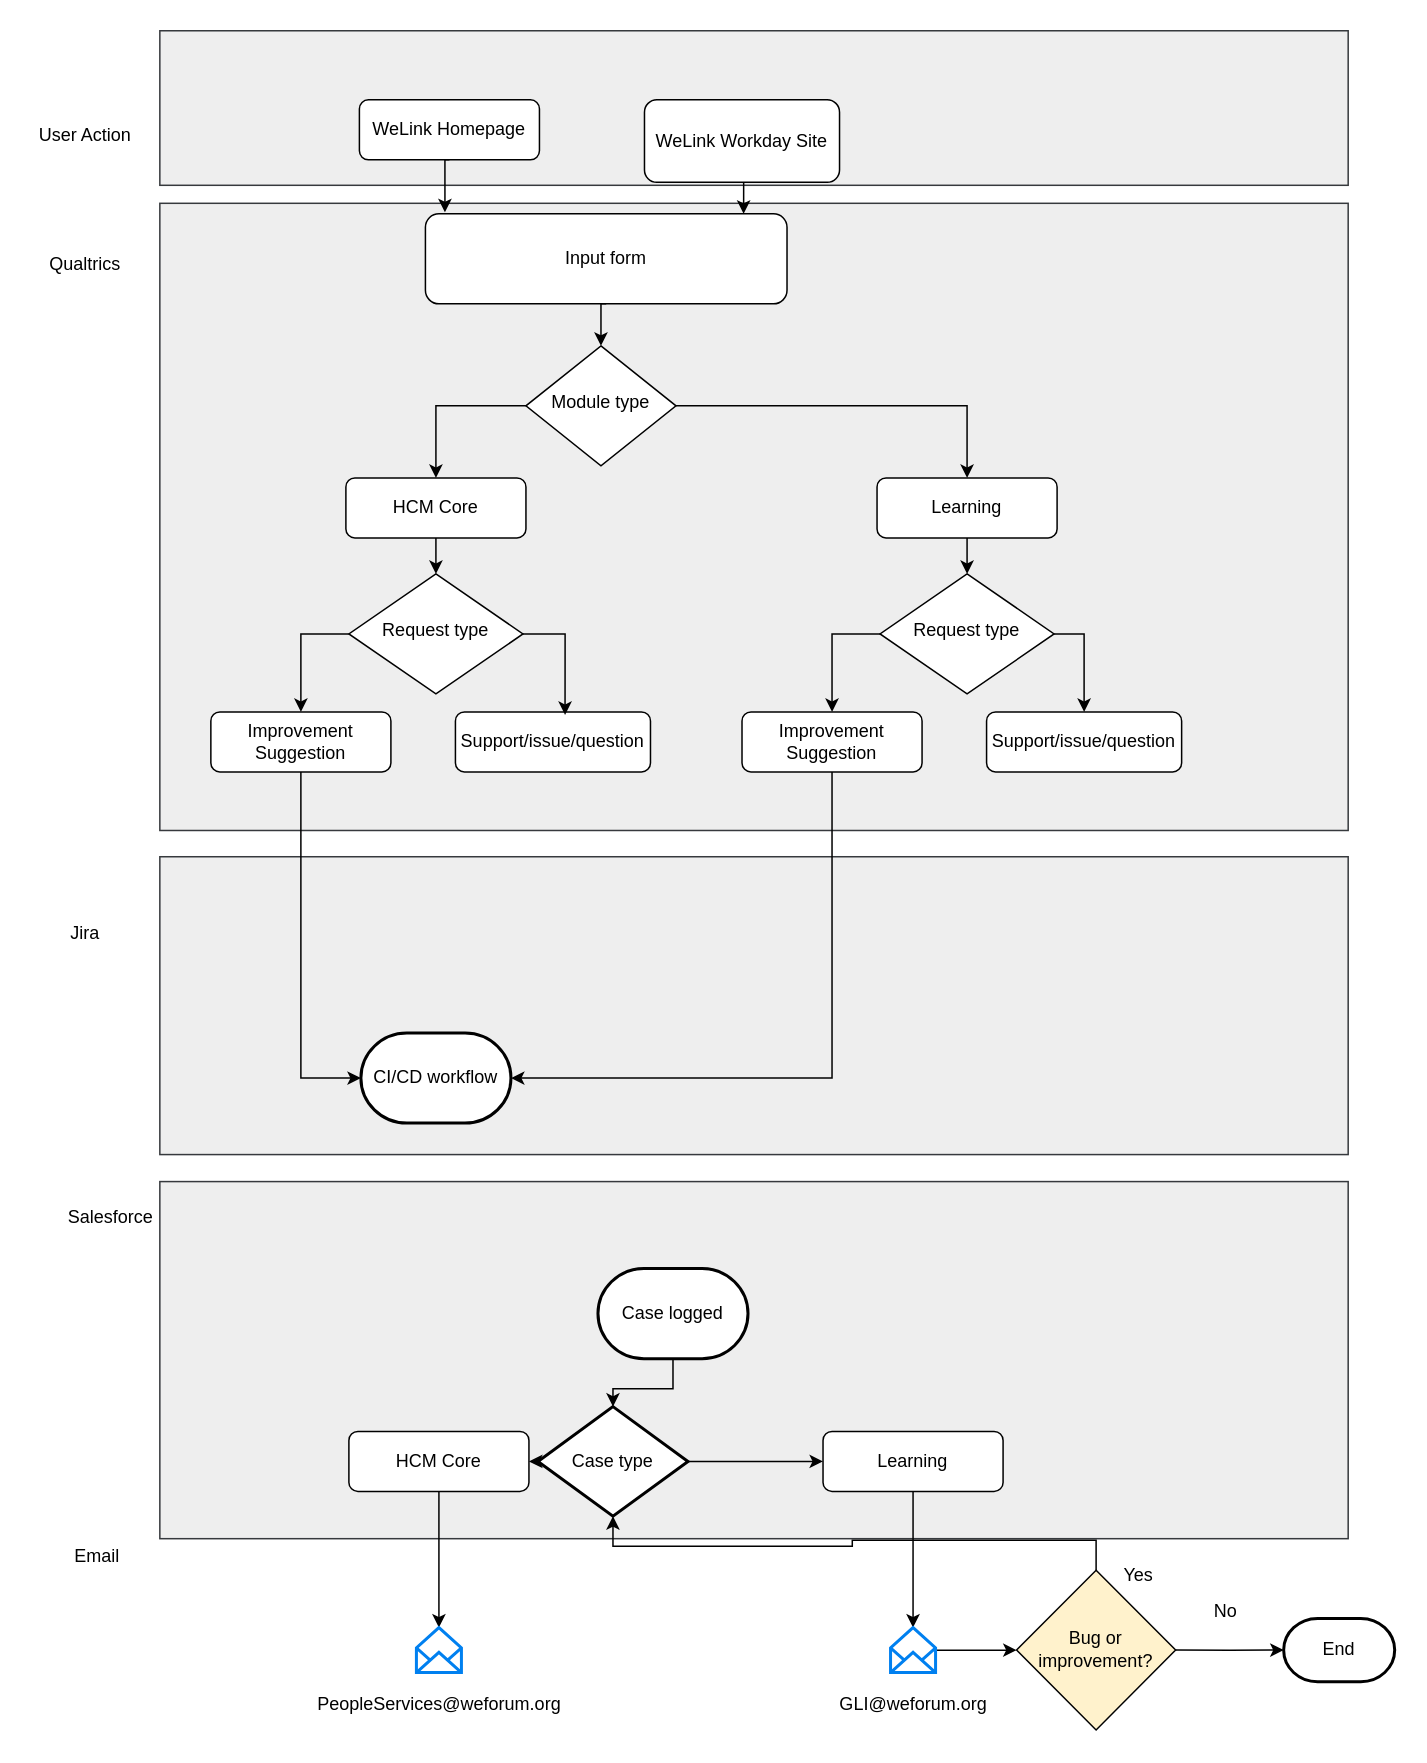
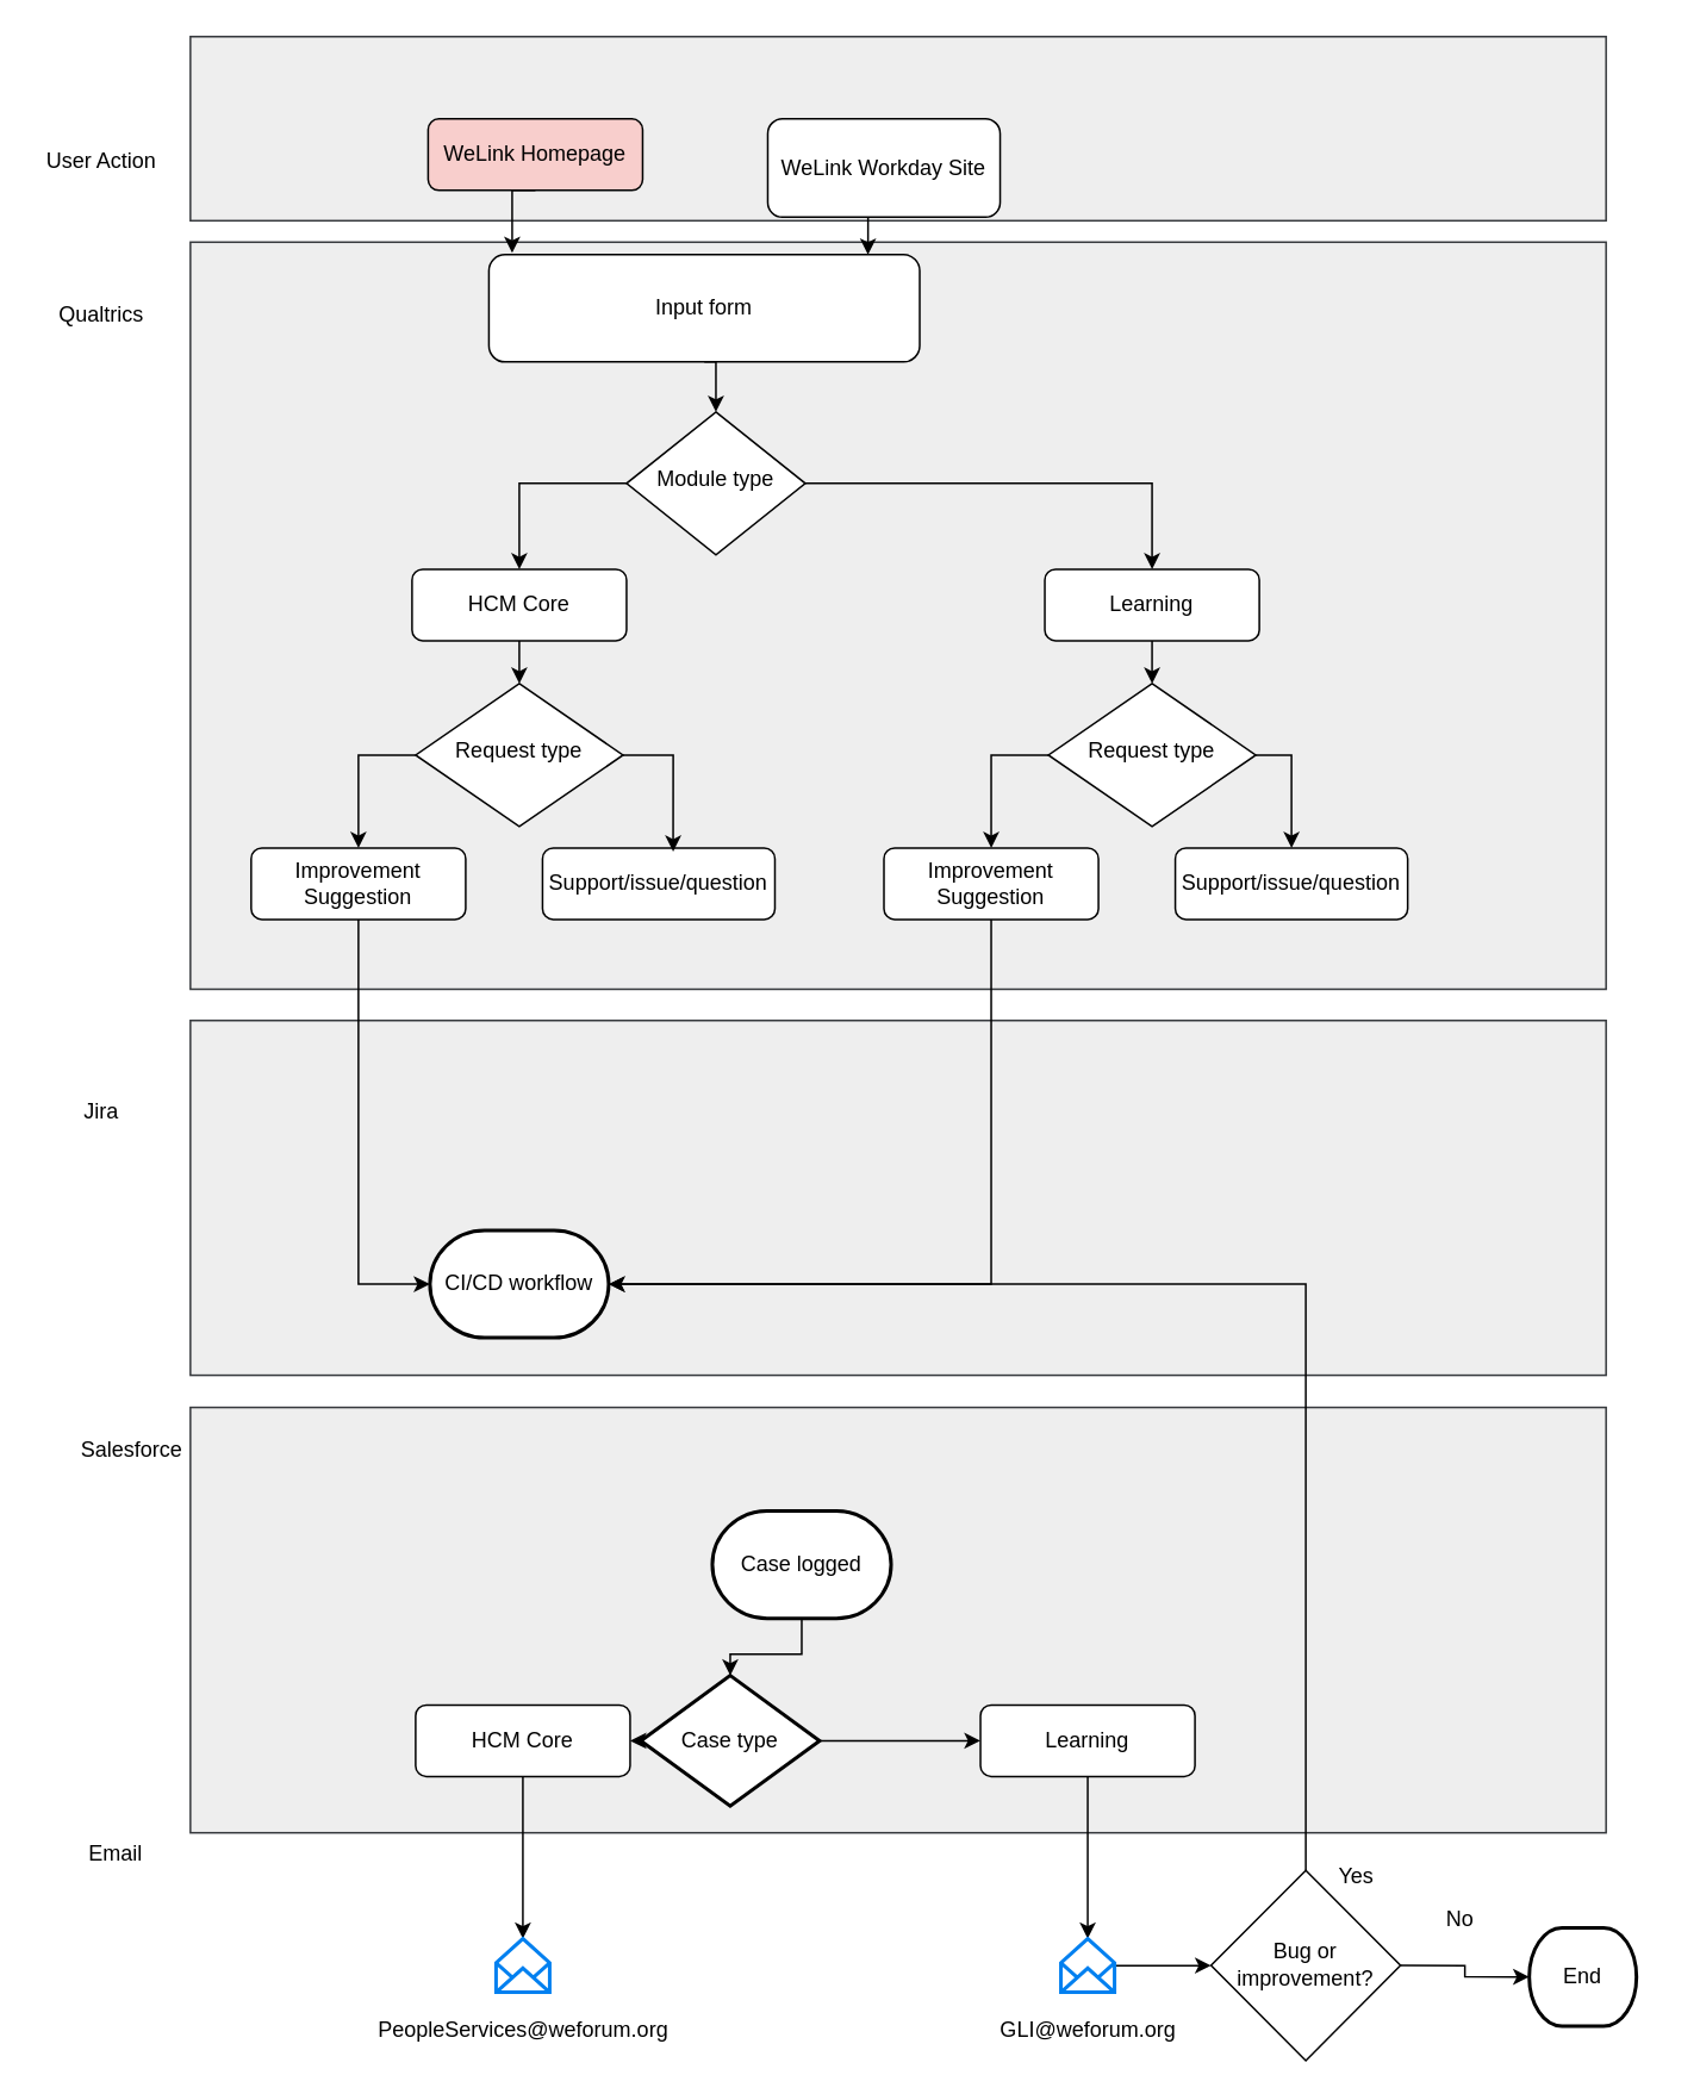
- <mxCell id="7" value="WeLink Homepage" style="rounded=1;whiteSpace=wrap;html=1;fontSize=12;glass=0;strokeWidth=1;shadow=0;" parent="1" vertex="1"><mxGeometry x="239" y="66" width="120" height="40" as="geometry" /></mxCell>
+ <mxCell id="7" value="WeLink Homepage" style="rounded=1;whiteSpace=wrap;html=1;fontSize=12;glass=0;strokeWidth=1;shadow=0;fillColor=#f8cecc;" parent="1" vertex="1"><mxGeometry x="239" y="66" width="120" height="40" as="geometry" /></mxCell>
- <mxCell id="21" value="Input form" style="rounded=1;whiteSpace=wrap;html=1;" vertex="1" parent="1"><mxGeometry x="283" y="142" width="241" height="60" as="geometry" /></mxCell>
+ <mxCell id="21" value="Input form" style="rounded=1;whiteSpace=wrap;html=1;" vertex="1" parent="1"><mxGeometry x="273" y="142" width="241" height="60" as="geometry" /></mxCell>
- <mxCell id="52" style="edgeStyle=orthogonalEdgeStyle;rounded=0;orthogonalLoop=1;jettySize=auto;html=1;exitX=0.5;exitY=0;exitDx=0;exitDy=0;" edge="1" parent="1" source="53" target="41"><mxGeometry relative="1" as="geometry" /></mxCell>
+ <mxCell id="52" style="edgeStyle=orthogonalEdgeStyle;rounded=0;orthogonalLoop=1;jettySize=auto;html=1;exitX=0.5;exitY=0;exitDx=0;exitDy=0;entryX=1;entryY=0.5;entryDx=0;entryDy=0;entryPerimeter=0;" edge="1" parent="1" source="53" target="34"><mxGeometry relative="1" as="geometry" /></mxCell>
- <mxCell id="53" value="Bug or improvement?" style="rhombus;whiteSpace=wrap;html=1;fillColor=#fff2cc;" vertex="1" parent="1"><mxGeometry x="677" y="1046" width="106" height="106.5" as="geometry" /></mxCell>
+ <mxCell id="53" value="Bug or improvement?" style="rhombus;whiteSpace=wrap;html=1;" vertex="1" parent="1"><mxGeometry x="677" y="1046" width="106" height="106.5" as="geometry" /></mxCell>
- <mxCell id="55" value="End" style="strokeWidth=2;html=1;shape=mxgraph.flowchart.terminator;whiteSpace=wrap;" vertex="1" parent="1"><mxGeometry x="855" y="1078.12" width="74" height="42.25" as="geometry" /></mxCell>
+ <mxCell id="55" value="End" style="strokeWidth=2;html=1;shape=mxgraph.flowchart.terminator;whiteSpace=wrap;" vertex="1" parent="1"><mxGeometry x="855" y="1078.12" width="60" height="55" as="geometry" /></mxCell>
